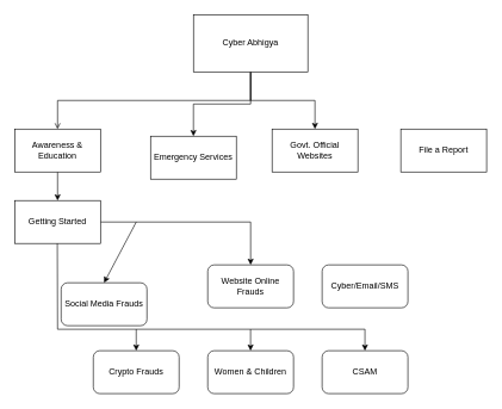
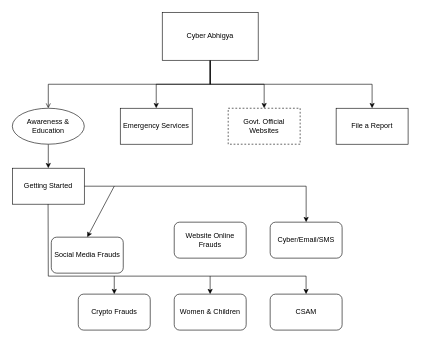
+ <mxCell id="3" style="edgeStyle=orthogonalEdgeStyle;rounded=0;orthogonalLoop=1;jettySize=auto;html=1;exitX=0.5;exitY=1;exitDx=0;exitDy=0;entryX=0.5;entryY=0;entryDx=0;entryDy=0;" edge="1" parent="1" source="6" target="17"><mxGeometry relative="1" as="geometry" /></mxCell>
- <mxCell id="19" value="Awareness &amp;amp; Education" style="rounded=0;whiteSpace=wrap;html=1;" vertex="1" parent="1"><mxGeometry x="20" y="180" width="120" height="60" as="geometry" /></mxCell>
+ <mxCell id="19" value="Awareness &amp;amp; Education" style="ellipse;whiteSpace=wrap;html=1;" vertex="1" parent="1"><mxGeometry x="20" y="180" width="120" height="60" as="geometry" /></mxCell>
- <mxCell id="10" value="Govt. Official Websites" style="rounded=0;whiteSpace=wrap;html=1;" parent="1" vertex="1"><mxGeometry x="380" y="180" width="120" height="60" as="geometry" /></mxCell>
+ <mxCell id="10" value="Govt. Official Websites" style="rounded=0;whiteSpace=wrap;html=1;dashed=1;" parent="1" vertex="1"><mxGeometry x="380" y="180" width="120" height="60" as="geometry" /></mxCell>
- <mxCell id="9" value="Emergency Services" style="rounded=0;whiteSpace=wrap;html=1;" parent="1" vertex="1"><mxGeometry x="210" y="190" width="120" height="60" as="geometry" /></mxCell>
+ <mxCell id="9" value="Emergency Services" style="rounded=0;whiteSpace=wrap;html=1;" parent="1" vertex="1"><mxGeometry x="200" y="180" width="120" height="60" as="geometry" /></mxCell>
- <mxCell id="7" style="edgeStyle=orthogonalEdgeStyle;rounded=0;orthogonalLoop=1;jettySize=auto;html=1;" edge="1" parent="1" source="8" target="12"><mxGeometry relative="1" as="geometry" /></mxCell>
+ <mxCell id="7" style="edgeStyle=orthogonalEdgeStyle;rounded=0;orthogonalLoop=1;jettySize=auto;html=1;entryX=0.5;entryY=0;entryDx=0;entryDy=0;" edge="1" parent="1" source="8" target="13"><mxGeometry relative="1" as="geometry" /></mxCell>
